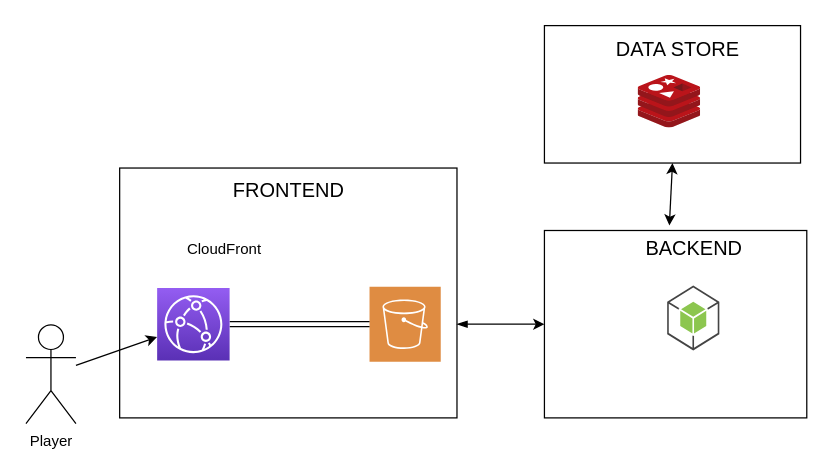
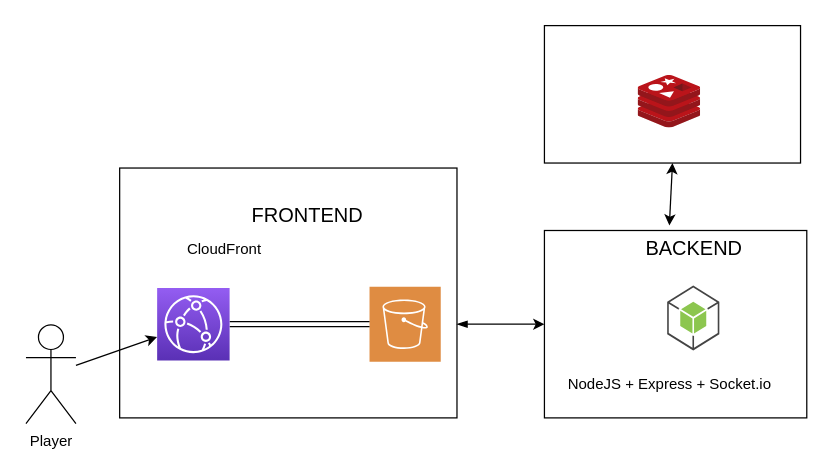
- <mxCell id="13" value="&lt;div style=&quot;font-size: 16px&quot;&gt;&lt;font style=&quot;font-size: 16px&quot;&gt;DATA STORE&lt;/font&gt;&lt;/div&gt;" style="text;html=1;strokeColor=none;fillColor=none;align=center;verticalAlign=middle;whiteSpace=wrap;rounded=0;" vertex="1" parent="1"><mxGeometry x="486.25" y="29" width="111.75" height="20" as="geometry" /></mxCell>
- <mxCell id="9" value="&lt;font style=&quot;font-size: 16px&quot;&gt;FRONTEND&lt;/font&gt;" style="text;html=1;align=center;verticalAlign=middle;resizable=0;points=[];autosize=1;" vertex="1" parent="1"><mxGeometry x="180" y="142" width="100" height="20" as="geometry" /></mxCell>
+ <mxCell id="9" value="&lt;font style=&quot;font-size: 16px&quot;&gt;FRONTEND&lt;/font&gt;" style="text;html=1;align=center;verticalAlign=middle;resizable=0;points=[];autosize=1;" vertex="1" parent="1"><mxGeometry x="195" y="162" width="100" height="20" as="geometry" /></mxCell>
+ <mxCell id="12" value="NodeJS + Express + Socket.io" style="text;html=1;strokeColor=none;fillColor=none;align=center;verticalAlign=middle;whiteSpace=wrap;rounded=0;" vertex="1" parent="1"><mxGeometry x="447.5" y="297" width="175" height="20" as="geometry" /></mxCell>
